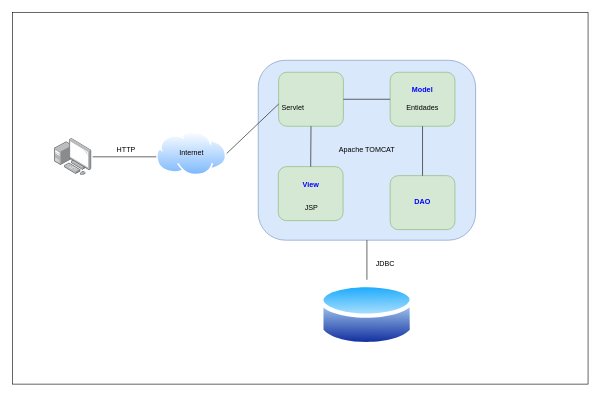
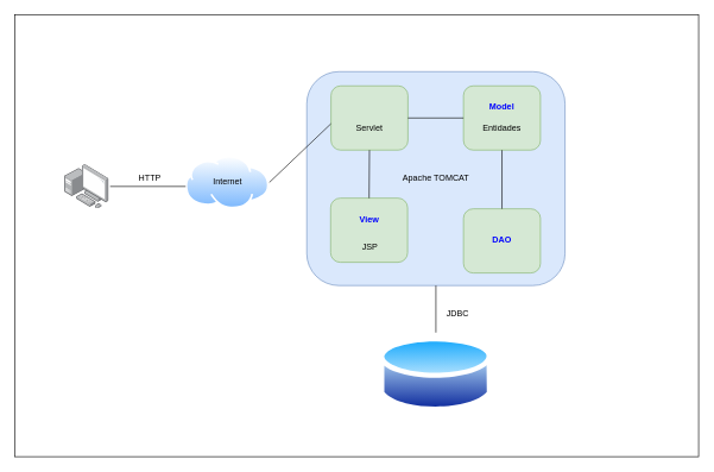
- <mxCell id="18" value="Servlet" style="text;html=1;strokeColor=none;fillColor=none;align=center;verticalAlign=middle;whiteSpace=wrap;rounded=0;" parent="1" vertex="1"><mxGeometry x="468" y="170" width="40" height="20" as="geometry" /></mxCell>
+ <mxCell id="18" value="Servlet" style="text;html=1;strokeColor=none;fillColor=none;align=center;verticalAlign=middle;whiteSpace=wrap;rounded=0;" parent="1" vertex="1"><mxGeometry x="498" y="170" width="40" height="20" as="geometry" /></mxCell>
